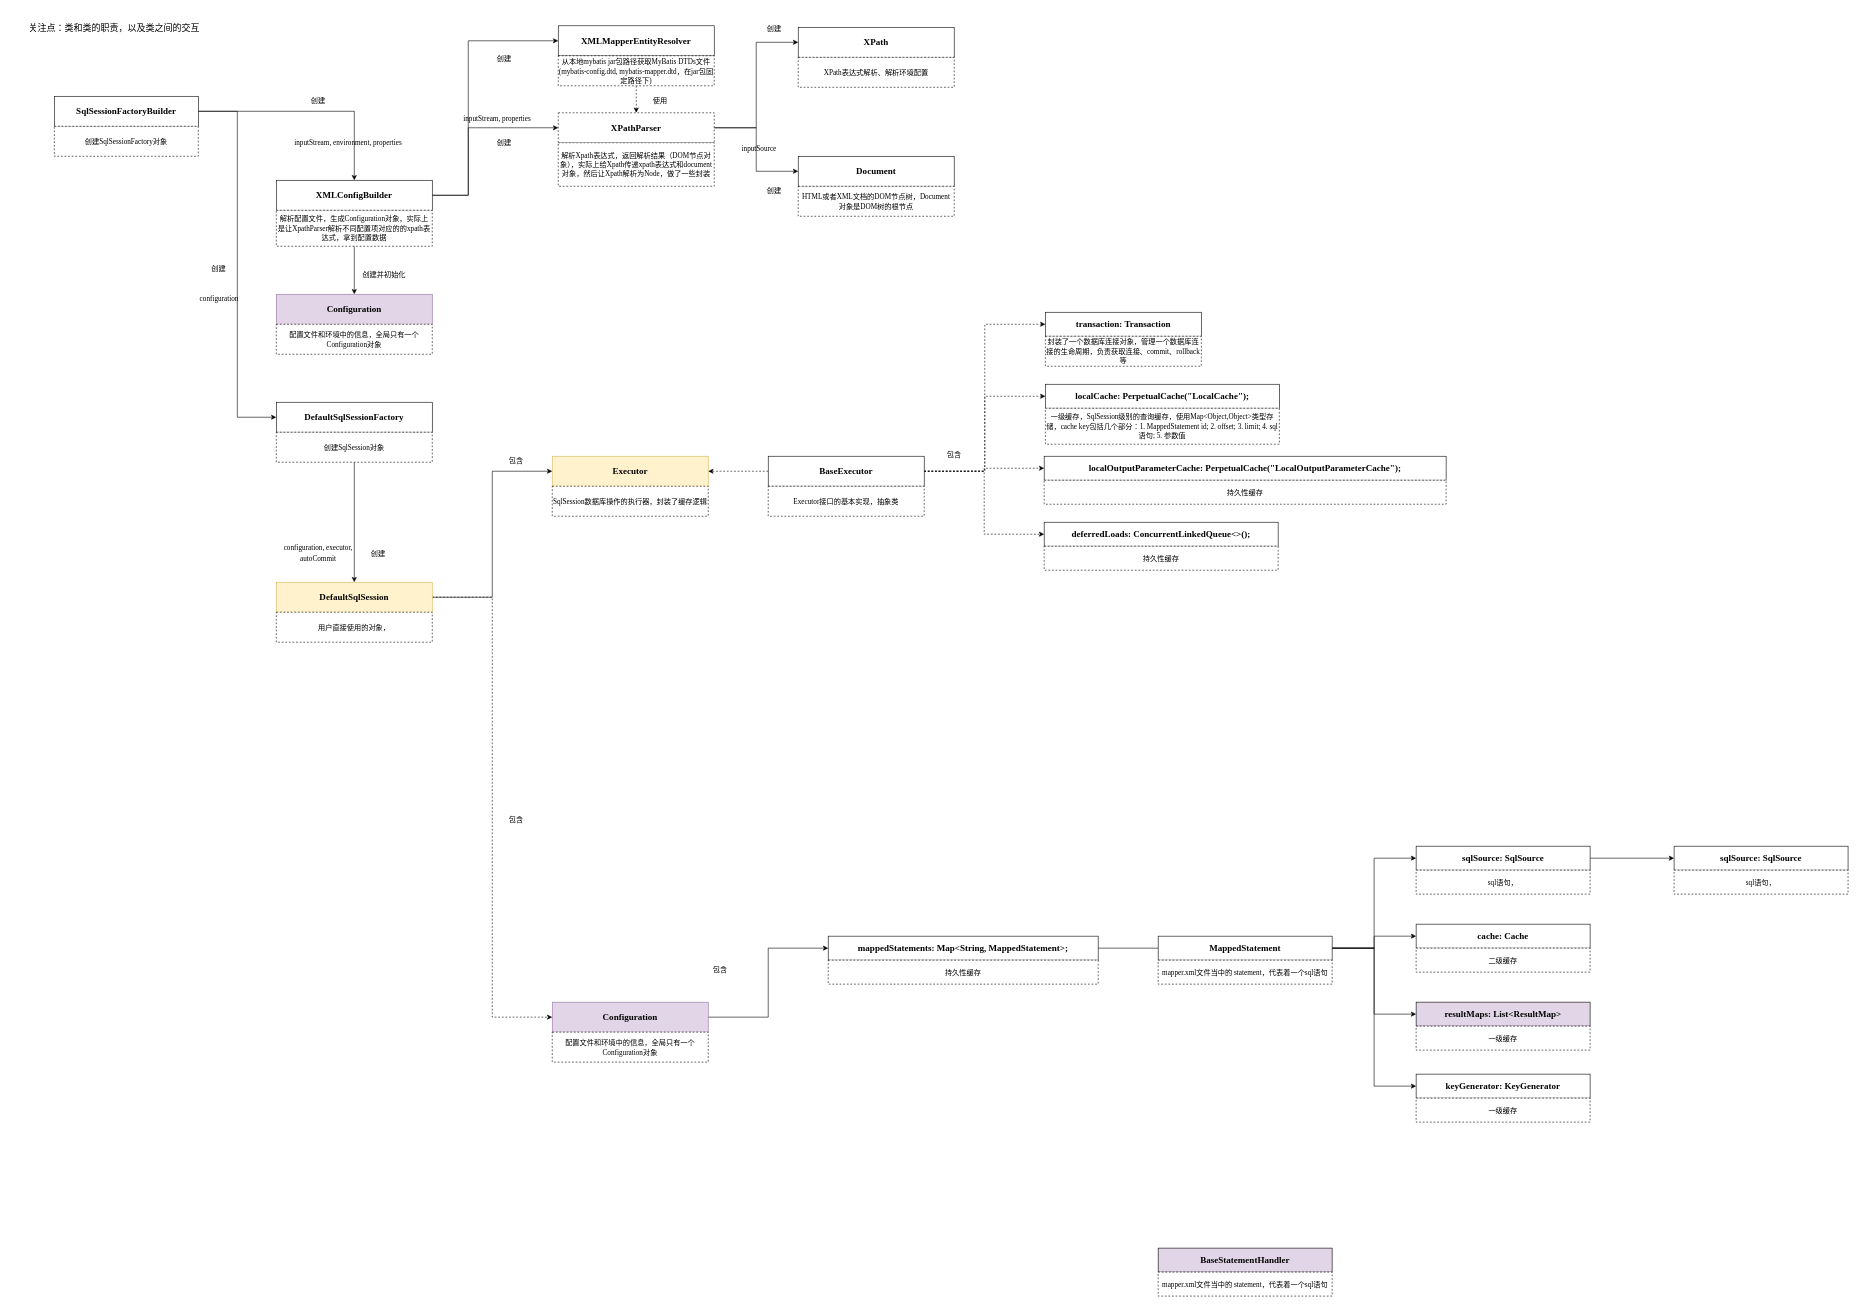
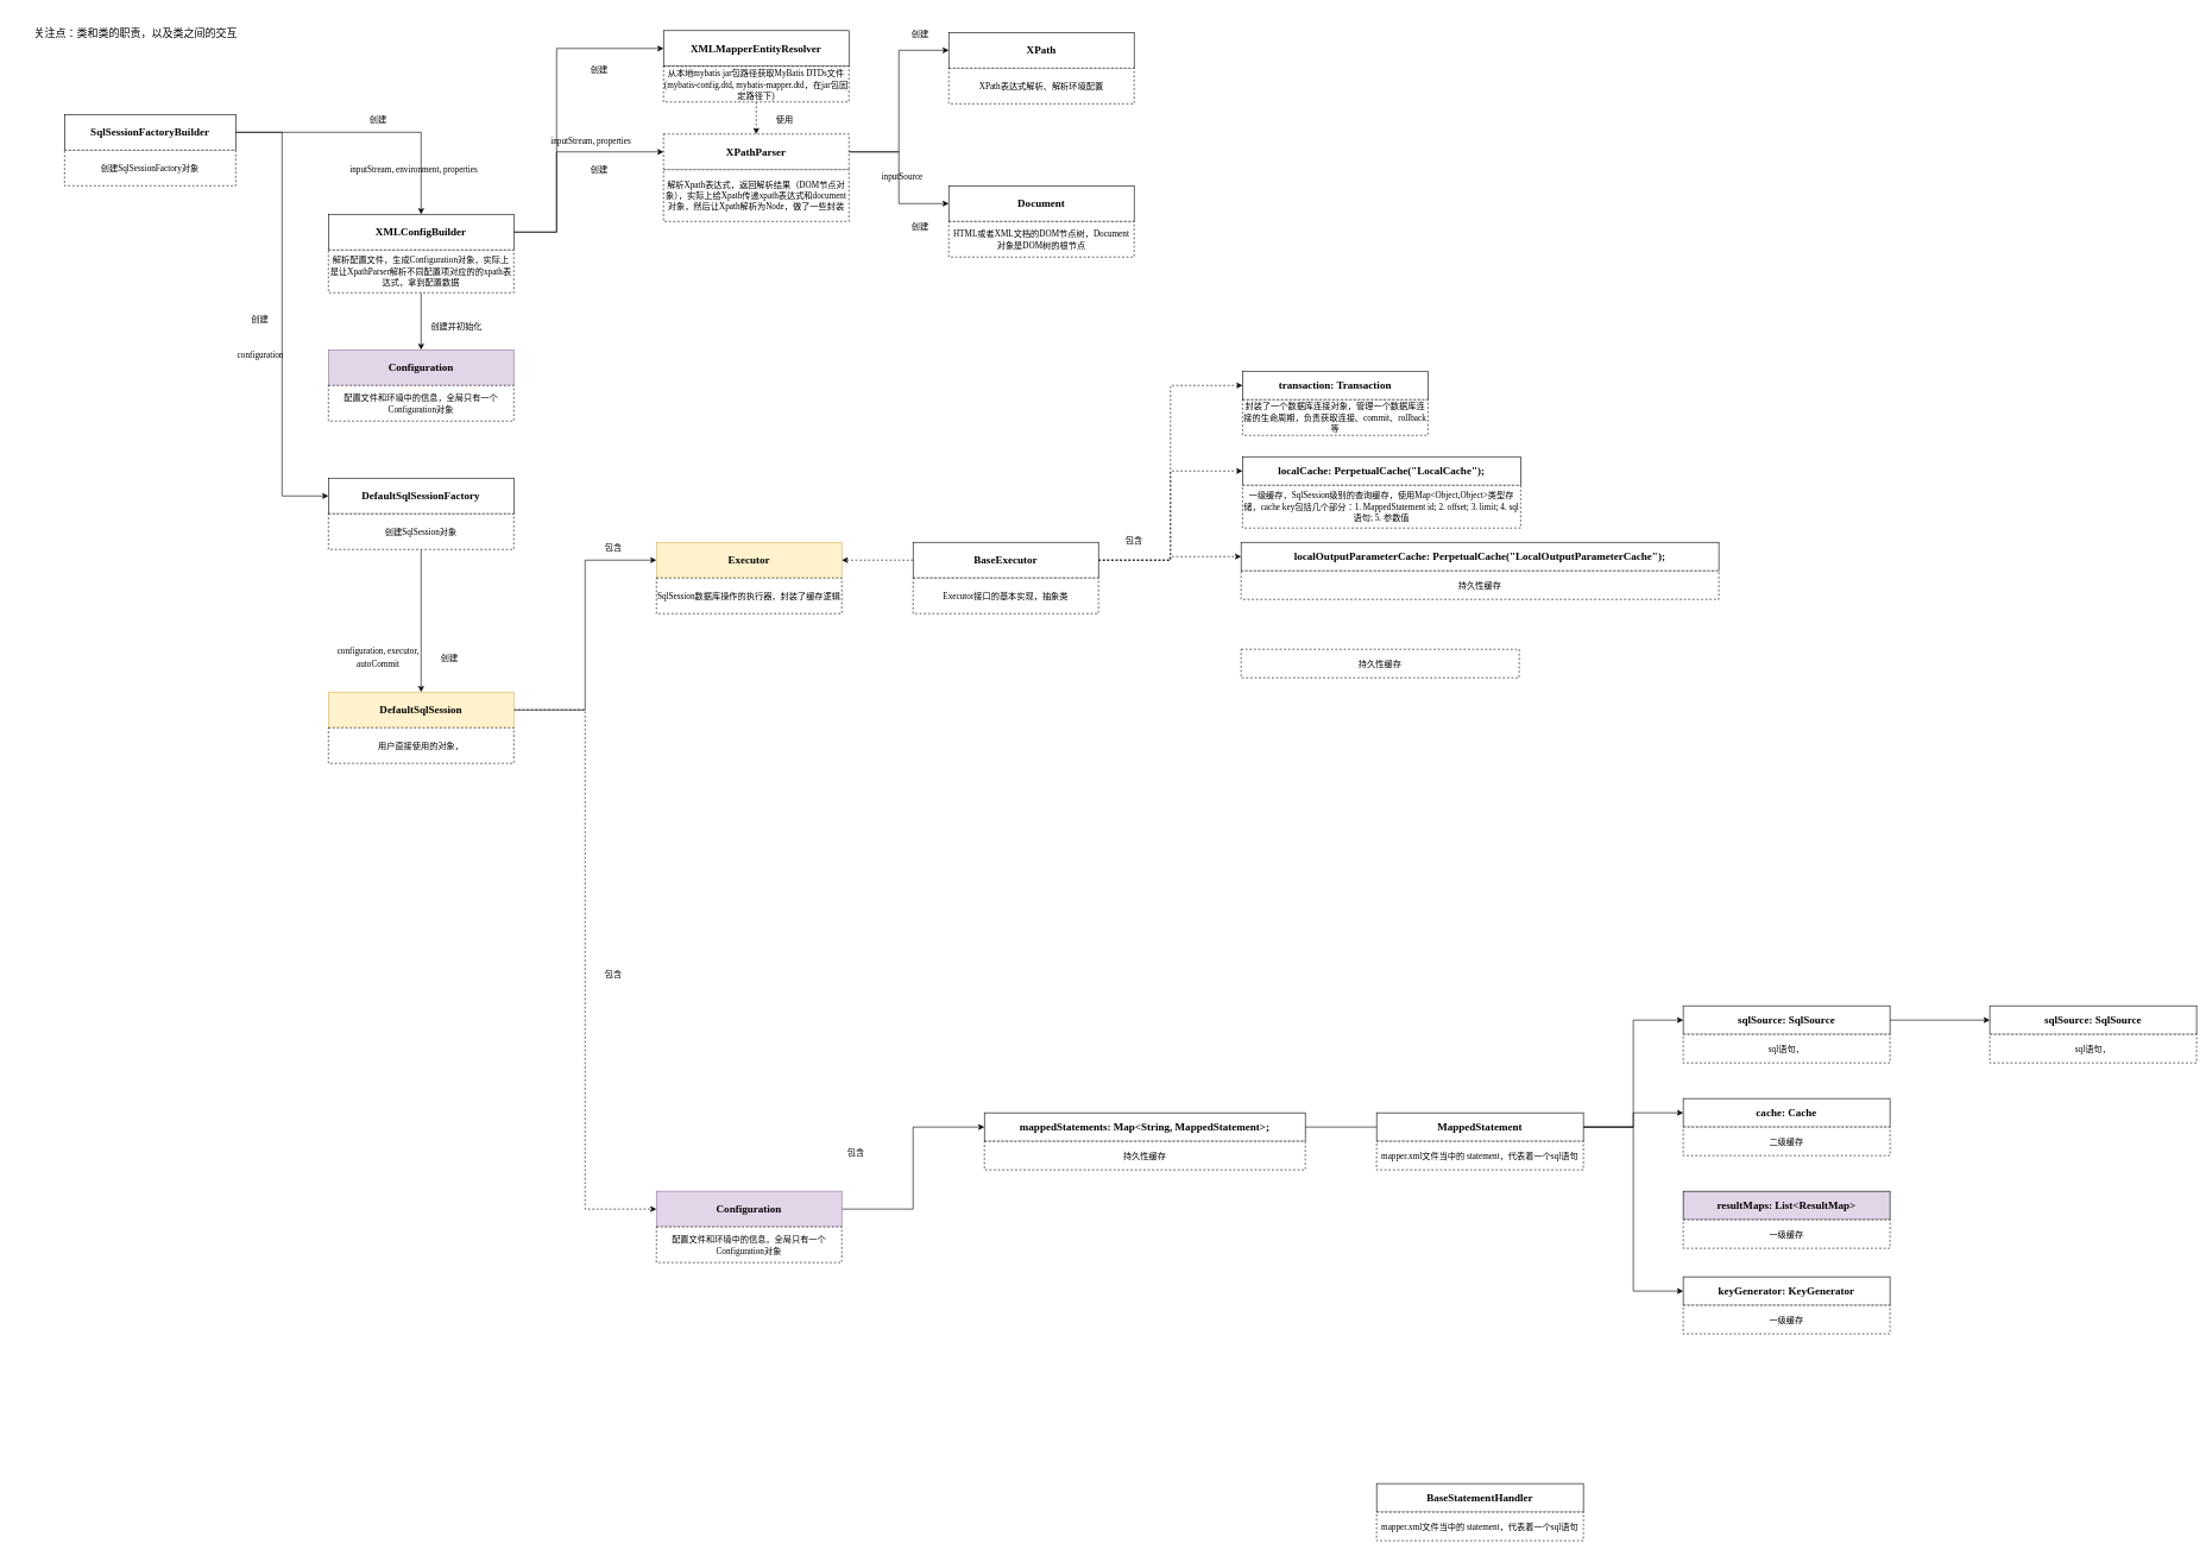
- <mxCell id="58" style="edgeStyle=orthogonalEdgeStyle;rounded=0;orthogonalLoop=1;jettySize=auto;html=1;exitX=1;exitY=0.5;exitDx=0;exitDy=0;entryX=0;entryY=0.5;entryDx=0;entryDy=0;dashed=1;" parent="1" source="59" target="63" edge="1"><mxGeometry relative="1" as="geometry" /></mxCell>
- <mxCell id="63" value="&lt;font face=&quot;menlo&quot;&gt;&lt;span style=&quot;font-size: 15.067px&quot;&gt;&lt;b&gt;deferredLoads&lt;/b&gt;&lt;/span&gt;&lt;/font&gt;&lt;span&gt;&lt;b style=&quot;font-family: &amp;#34;menlo&amp;#34; ; font-size: 15.067px&quot;&gt;: &lt;/b&gt;&lt;font face=&quot;menlo&quot;&gt;&lt;span style=&quot;font-size: 15.067px&quot;&gt;&lt;b&gt;ConcurrentLinkedQueue&lt;/b&gt;&lt;/span&gt;&lt;/font&gt;&lt;b style=&quot;font-family: &amp;#34;menlo&amp;#34; ; font-size: 15.067px&quot;&gt;&amp;lt;&amp;gt;();&lt;/b&gt;&lt;/span&gt;&lt;font face=&quot;menlo&quot;&gt;&lt;span style=&quot;font-size: 15.067px&quot;&gt;&lt;b&gt;&lt;br&gt;&lt;/b&gt;&lt;/span&gt;&lt;/font&gt;" style="rounded=0;whiteSpace=wrap;html=1;" parent="1" vertex="1"><mxGeometry x="1740" y="870" width="390" height="40" as="geometry" /></mxCell>
- <mxCell id="75" style="edgeStyle=orthogonalEdgeStyle;rounded=0;orthogonalLoop=1;jettySize=auto;html=1;exitX=1;exitY=0.5;exitDx=0;exitDy=0;entryX=0;entryY=0.5;entryDx=0;entryDy=0;" edge="1" parent="1" source="77" target="84"><mxGeometry relative="1" as="geometry" /></mxCell>
- <mxCell id="88" value="&lt;font face=&quot;menlo&quot;&gt;&lt;span style=&quot;font-size: 15.067px&quot;&gt;&lt;b&gt;BaseStatementHandler&lt;/b&gt;&lt;/span&gt;&lt;br&gt;&lt;/font&gt;" style="rounded=0;whiteSpace=wrap;html=1;fillColor=#e1d5e7;" vertex="1" parent="1"><mxGeometry x="1930" y="2080" width="290" height="40" as="geometry" /></mxCell>
+ <mxCell id="88" value="&lt;font face=&quot;menlo&quot;&gt;&lt;span style=&quot;font-size: 15.067px&quot;&gt;&lt;b&gt;BaseStatementHandler&lt;/b&gt;&lt;/span&gt;&lt;br&gt;&lt;/font&gt;" style="rounded=0;whiteSpace=wrap;html=1;" vertex="1" parent="1"><mxGeometry x="1930" y="2080" width="290" height="40" as="geometry" /></mxCell>
